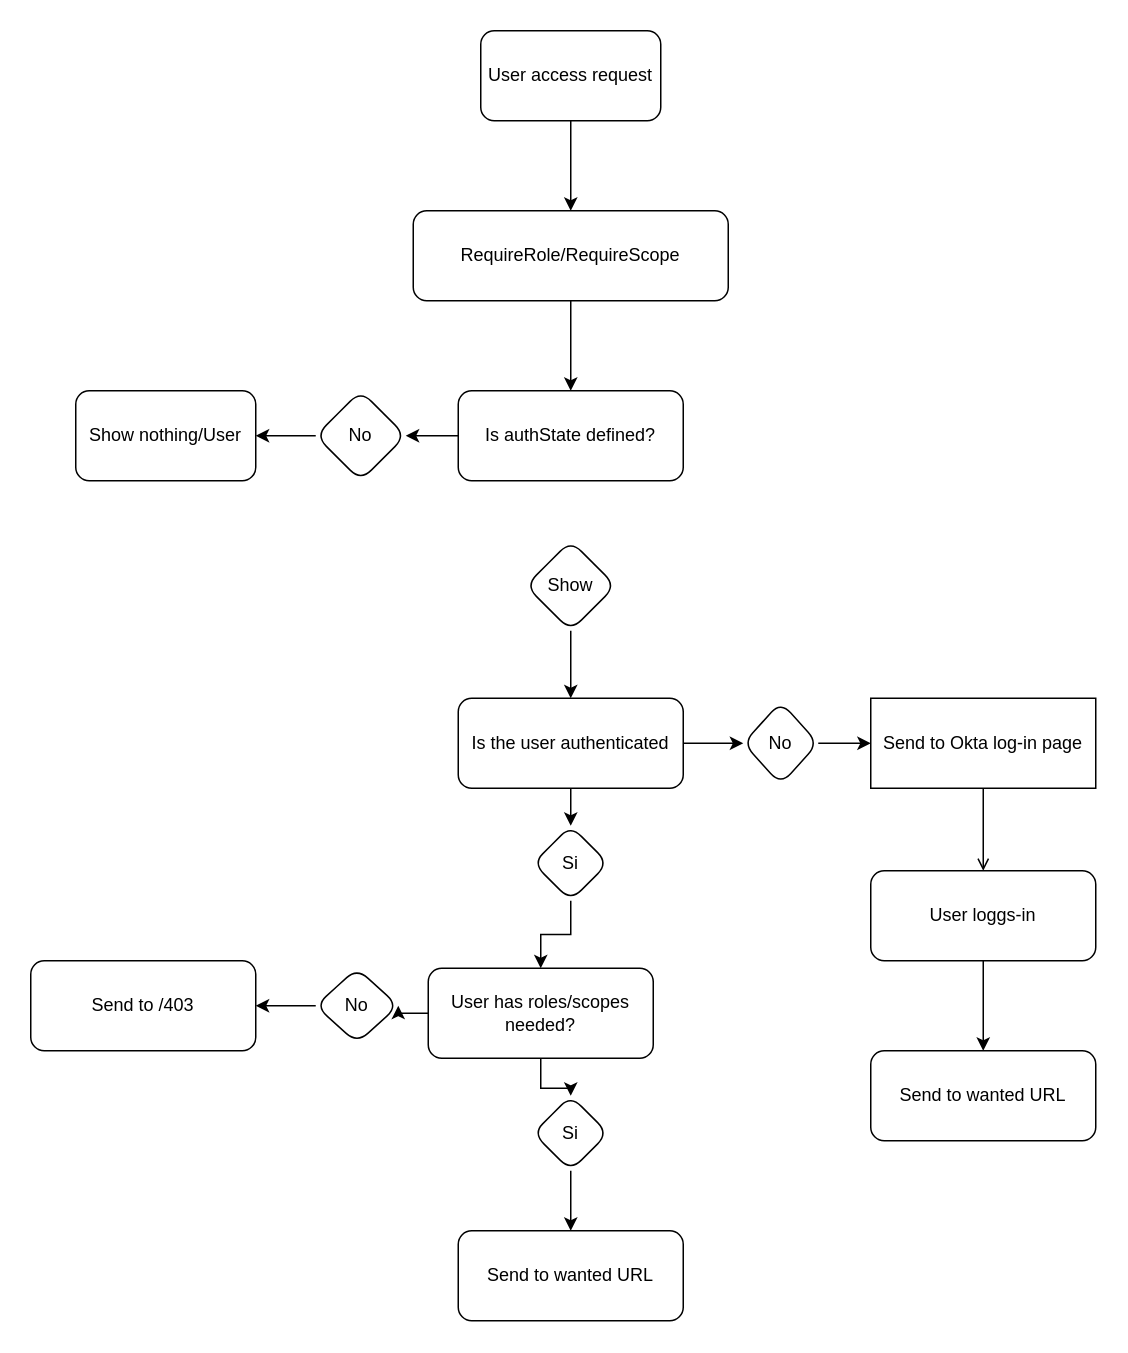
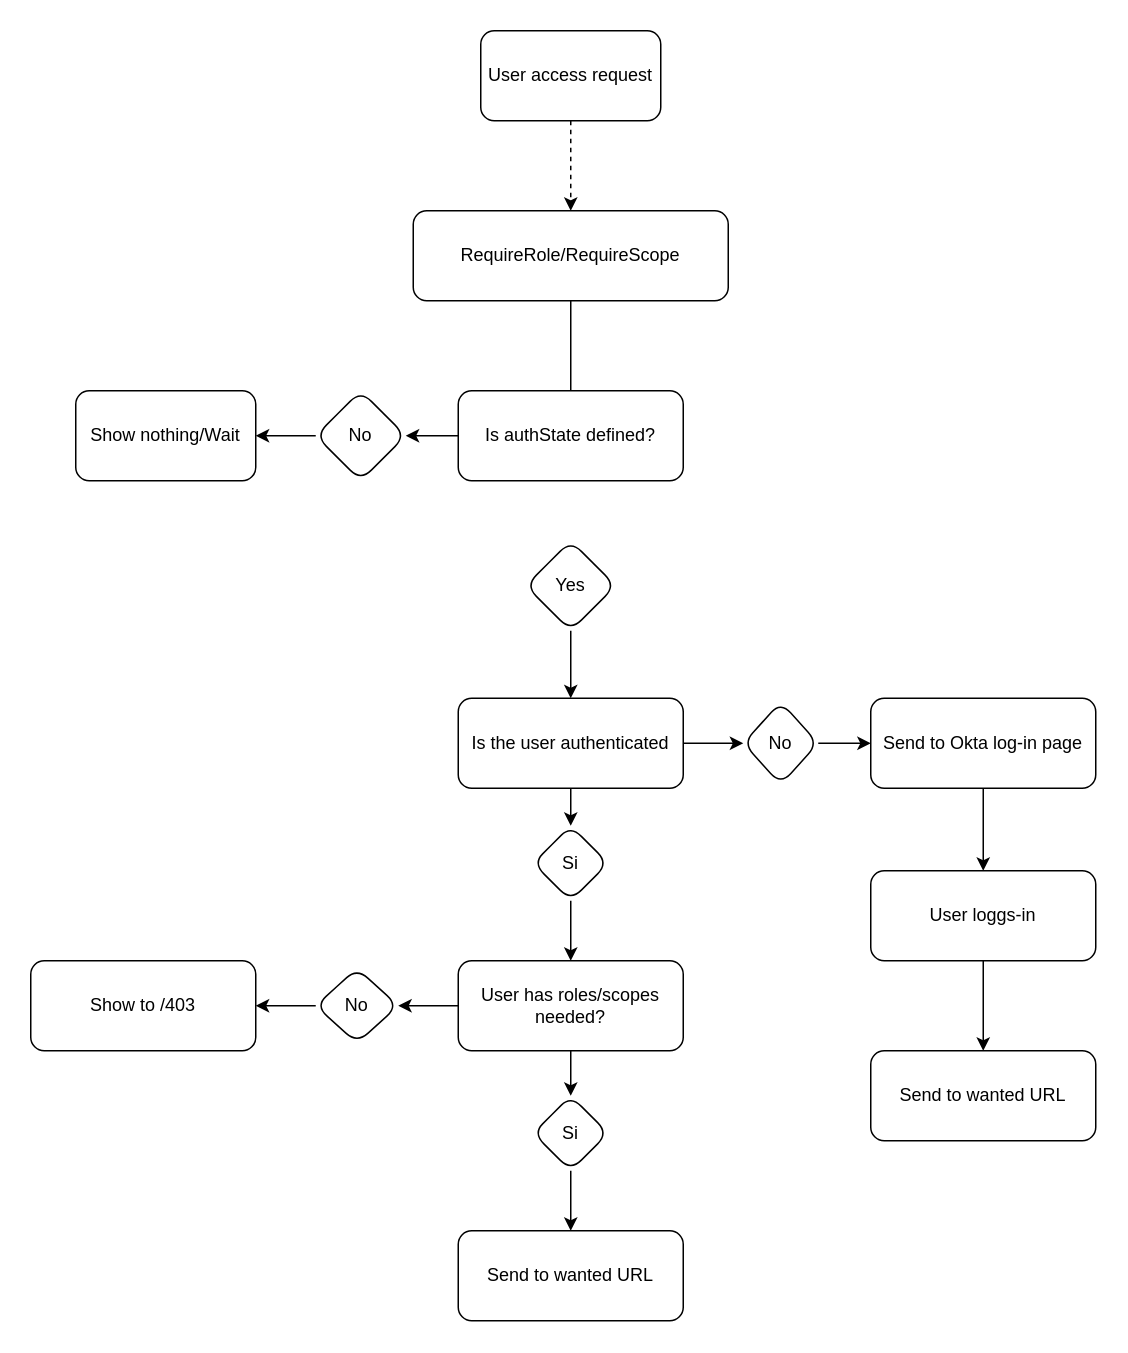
- <mxCell id="2" value="" style="edgeStyle=orthogonalEdgeStyle;rounded=0;orthogonalLoop=1;jettySize=auto;html=1;" edge="1" parent="1" source="3" target="5"><mxGeometry relative="1" as="geometry" /></mxCell>
+ <mxCell id="2" value="" style="edgeStyle=orthogonalEdgeStyle;rounded=0;orthogonalLoop=1;jettySize=auto;html=1;dashed=1;" edge="1" parent="1" source="3" target="5"><mxGeometry relative="1" as="geometry" /></mxCell>
- <mxCell id="4" value="" style="edgeStyle=orthogonalEdgeStyle;rounded=0;orthogonalLoop=1;jettySize=auto;html=1;" edge="1" parent="1" source="5" target="7"><mxGeometry relative="1" as="geometry" /></mxCell>
+ <mxCell id="4" value="" style="edgeStyle=orthogonalEdgeStyle;rounded=0;orthogonalLoop=1;jettySize=auto;html=1;endArrow=none;" edge="1" parent="1" source="5" target="7"><mxGeometry relative="1" as="geometry" /></mxCell>
- <mxCell id="8" value="Show nothing/User" style="rounded=1;whiteSpace=wrap;html=1;" vertex="1" parent="1"><mxGeometry x="50" y="260" width="120" height="60" as="geometry" /></mxCell>
+ <mxCell id="8" value="Show nothing/Wait" style="rounded=1;whiteSpace=wrap;html=1;" vertex="1" parent="1"><mxGeometry x="50" y="260" width="120" height="60" as="geometry" /></mxCell>
- <mxCell id="12" value="Show" style="rhombus;whiteSpace=wrap;html=1;rounded=1;" vertex="1" parent="1"><mxGeometry x="350" y="360" width="60" height="60" as="geometry" /></mxCell>
+ <mxCell id="12" value="Yes" style="rhombus;whiteSpace=wrap;html=1;rounded=1;" vertex="1" parent="1"><mxGeometry x="350" y="360" width="60" height="60" as="geometry" /></mxCell>
- <mxCell id="17" value="Send to Okta log-in page" style="whiteSpace=wrap;html=1;rounded=0;" vertex="1" parent="1"><mxGeometry x="580" y="465" width="150" height="60" as="geometry" /></mxCell>
+ <mxCell id="17" value="Send to Okta log-in page" style="rounded=1;whiteSpace=wrap;html=1;" vertex="1" parent="1"><mxGeometry x="580" y="465" width="150" height="60" as="geometry" /></mxCell>
- <mxCell id="16" value="" style="edgeStyle=orthogonalEdgeStyle;rounded=0;orthogonalLoop=1;jettySize=auto;html=1;endArrow=open;" edge="1" parent="1" source="17" target="19"><mxGeometry relative="1" as="geometry" /></mxCell>
+ <mxCell id="16" value="" style="edgeStyle=orthogonalEdgeStyle;rounded=0;orthogonalLoop=1;jettySize=auto;html=1;" edge="1" parent="1" source="17" target="19"><mxGeometry relative="1" as="geometry" /></mxCell>
- <mxCell id="24" value="Send to /403" style="rounded=1;whiteSpace=wrap;html=1;" vertex="1" parent="1"><mxGeometry x="20" y="640" width="150" height="60" as="geometry" /></mxCell>
+ <mxCell id="24" value="Show to /403" style="rounded=1;whiteSpace=wrap;html=1;" vertex="1" parent="1"><mxGeometry x="20" y="640" width="150" height="60" as="geometry" /></mxCell>
- <mxCell id="23" value="User has roles/scopes needed?" style="rounded=1;whiteSpace=wrap;html=1;" vertex="1" parent="1"><mxGeometry x="285" y="645" width="150" height="60" as="geometry" /></mxCell>
+ <mxCell id="23" value="User has roles/scopes needed?" style="rounded=1;whiteSpace=wrap;html=1;" vertex="1" parent="1"><mxGeometry x="305" y="640" width="150" height="60" as="geometry" /></mxCell>
